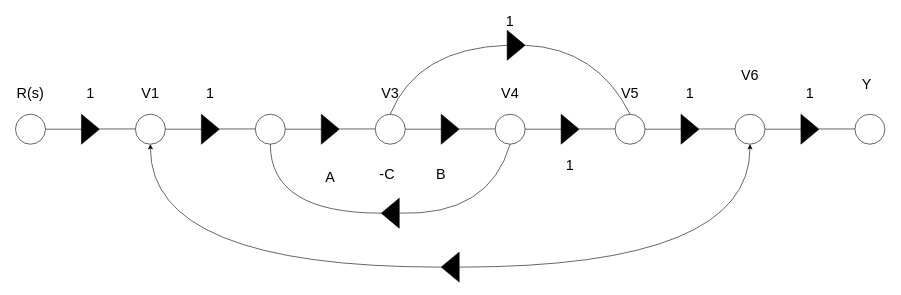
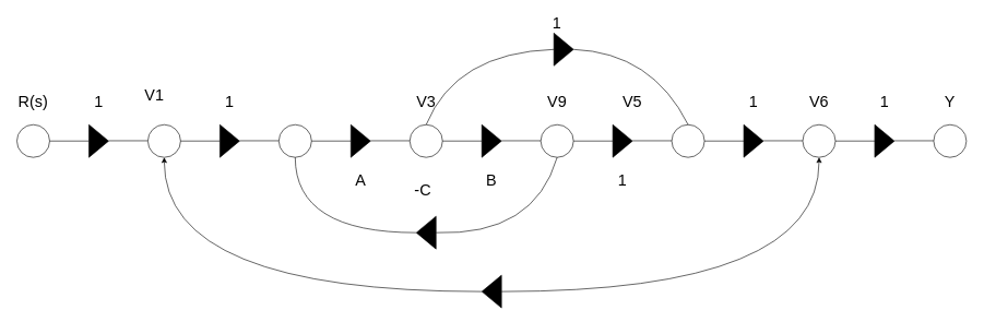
- <mxCell id="44" value="&lt;span style=&quot;font-size: 24px&quot;&gt;V6&lt;/span&gt;" style="text;html=1;strokeColor=none;fillColor=none;align=center;verticalAlign=middle;whiteSpace=wrap;rounded=0;" vertex="1" parent="1"><mxGeometry x="1220" y="110" width="60" height="30" as="geometry" /></mxCell>
+ <mxCell id="44" value="&lt;span style=&quot;font-size: 24px&quot;&gt;V6&lt;/span&gt;" style="text;html=1;strokeColor=none;fillColor=none;align=center;verticalAlign=middle;whiteSpace=wrap;rounded=0;" vertex="1" parent="1"><mxGeometry x="1220" y="140" width="60" height="30" as="geometry" /></mxCell>
- <mxCell id="45" value="&lt;span style=&quot;font-size: 24px&quot;&gt;Y&lt;/span&gt;" style="text;html=1;strokeColor=none;fillColor=none;align=center;verticalAlign=middle;whiteSpace=wrap;rounded=0;" vertex="1" parent="1"><mxGeometry x="1415" y="125" width="60" height="30" as="geometry" /></mxCell>
+ <mxCell id="45" value="&lt;span style=&quot;font-size: 24px&quot;&gt;Y&lt;/span&gt;" style="text;html=1;strokeColor=none;fillColor=none;align=center;verticalAlign=middle;whiteSpace=wrap;rounded=0;" vertex="1" parent="1"><mxGeometry x="1420" y="140" width="60" height="30" as="geometry" /></mxCell>
- <mxCell id="33" value="&lt;span style=&quot;font-size: 24px&quot;&gt;V1&lt;/span&gt;" style="text;html=1;strokeColor=none;fillColor=none;align=center;verticalAlign=middle;whiteSpace=wrap;rounded=0;" vertex="1" parent="1"><mxGeometry x="220" y="140" width="60" height="30" as="geometry" /></mxCell>
+ <mxCell id="33" value="&lt;span style=&quot;font-size: 24px&quot;&gt;V1&lt;/span&gt;" style="text;html=1;strokeColor=none;fillColor=none;align=center;verticalAlign=middle;whiteSpace=wrap;rounded=0;" vertex="1" parent="1"><mxGeometry x="205" y="130" width="60" height="30" as="geometry" /></mxCell>
- <mxCell id="39" value="&lt;span style=&quot;font-size: 24px&quot;&gt;V4&lt;/span&gt;" style="text;html=1;strokeColor=none;fillColor=none;align=center;verticalAlign=middle;whiteSpace=wrap;rounded=0;" vertex="1" parent="1"><mxGeometry x="820" y="140" width="60" height="30" as="geometry" /></mxCell>
+ <mxCell id="39" value="&lt;span style=&quot;font-size: 24px&quot;&gt;V9&lt;/span&gt;" style="text;html=1;strokeColor=none;fillColor=none;align=center;verticalAlign=middle;whiteSpace=wrap;rounded=0;" vertex="1" parent="1"><mxGeometry x="820" y="140" width="60" height="30" as="geometry" /></mxCell>
- <mxCell id="43" value="&lt;span style=&quot;font-size: 24px&quot;&gt;V5&lt;/span&gt;" style="text;html=1;strokeColor=none;fillColor=none;align=center;verticalAlign=middle;whiteSpace=wrap;rounded=0;" vertex="1" parent="1"><mxGeometry x="1020" y="140" width="60" height="30" as="geometry" /></mxCell>
+ <mxCell id="43" value="&lt;span style=&quot;font-size: 24px&quot;&gt;V5&lt;/span&gt;" style="text;html=1;strokeColor=none;fillColor=none;align=center;verticalAlign=middle;whiteSpace=wrap;rounded=0;" vertex="1" parent="1"><mxGeometry x="935" y="140" width="60" height="30" as="geometry" /></mxCell>
- <mxCell id="38" value="&lt;span style=&quot;font-size: 24px&quot;&gt;B&lt;/span&gt;" style="text;html=1;strokeColor=none;fillColor=none;align=center;verticalAlign=middle;whiteSpace=wrap;rounded=0;" vertex="1" parent="1"><mxGeometry x="705" y="275" width="60" height="30" as="geometry" /></mxCell>
+ <mxCell id="38" value="&lt;span style=&quot;font-size: 24px&quot;&gt;B&lt;/span&gt;" style="text;html=1;strokeColor=none;fillColor=none;align=center;verticalAlign=middle;whiteSpace=wrap;rounded=0;" vertex="1" parent="1"><mxGeometry x="720" y="260" width="60" height="30" as="geometry" /></mxCell>
- <mxCell id="35" value="&lt;font style=&quot;font-size: 24px&quot;&gt;A&lt;/font&gt;" style="text;html=1;strokeColor=none;fillColor=none;align=center;verticalAlign=middle;whiteSpace=wrap;rounded=0;" vertex="1" parent="1"><mxGeometry x="520" y="280" width="60" height="30" as="geometry" /></mxCell>
+ <mxCell id="35" value="&lt;font style=&quot;font-size: 24px&quot;&gt;A&lt;/font&gt;" style="text;html=1;strokeColor=none;fillColor=none;align=center;verticalAlign=middle;whiteSpace=wrap;rounded=0;" vertex="1" parent="1"><mxGeometry x="520" y="260" width="60" height="30" as="geometry" /></mxCell>
